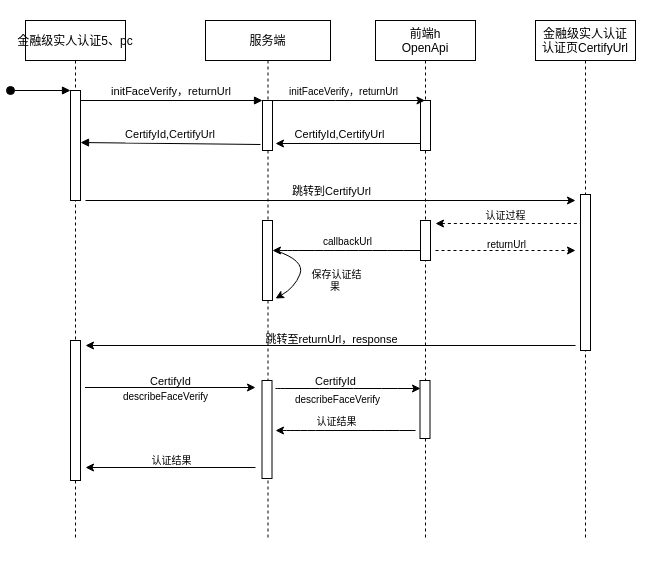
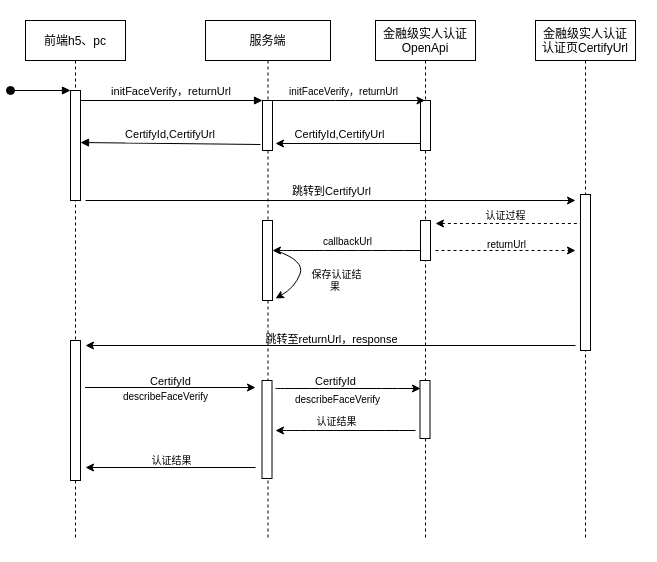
- <mxCell id="19" value="前端h&#10;OpenApi" style="shape=umlLifeline;perimeter=lifelinePerimeter;container=1;collapsible=0;recursiveResize=0;rounded=0;shadow=0;strokeWidth=1;" vertex="1" parent="1"><mxGeometry x="370" y="20" width="100" height="520" as="geometry" /></mxCell>
+ <mxCell id="19" value="金融级实人认证&#10;OpenApi" style="shape=umlLifeline;perimeter=lifelinePerimeter;container=1;collapsible=0;recursiveResize=0;rounded=0;shadow=0;strokeWidth=1;" vertex="1" parent="1"><mxGeometry x="370" y="20" width="100" height="520" as="geometry" /></mxCell>
- <mxCell id="2" value="金融级实人认证5、pc" style="shape=umlLifeline;perimeter=lifelinePerimeter;container=1;collapsible=0;recursiveResize=0;rounded=0;shadow=0;strokeWidth=1;" parent="1" vertex="1"><mxGeometry x="20" y="20" width="100" height="520" as="geometry" /></mxCell>
+ <mxCell id="2" value="前端h5、pc" style="shape=umlLifeline;perimeter=lifelinePerimeter;container=1;collapsible=0;recursiveResize=0;rounded=0;shadow=0;strokeWidth=1;" parent="1" vertex="1"><mxGeometry x="20" y="20" width="100" height="520" as="geometry" /></mxCell>
